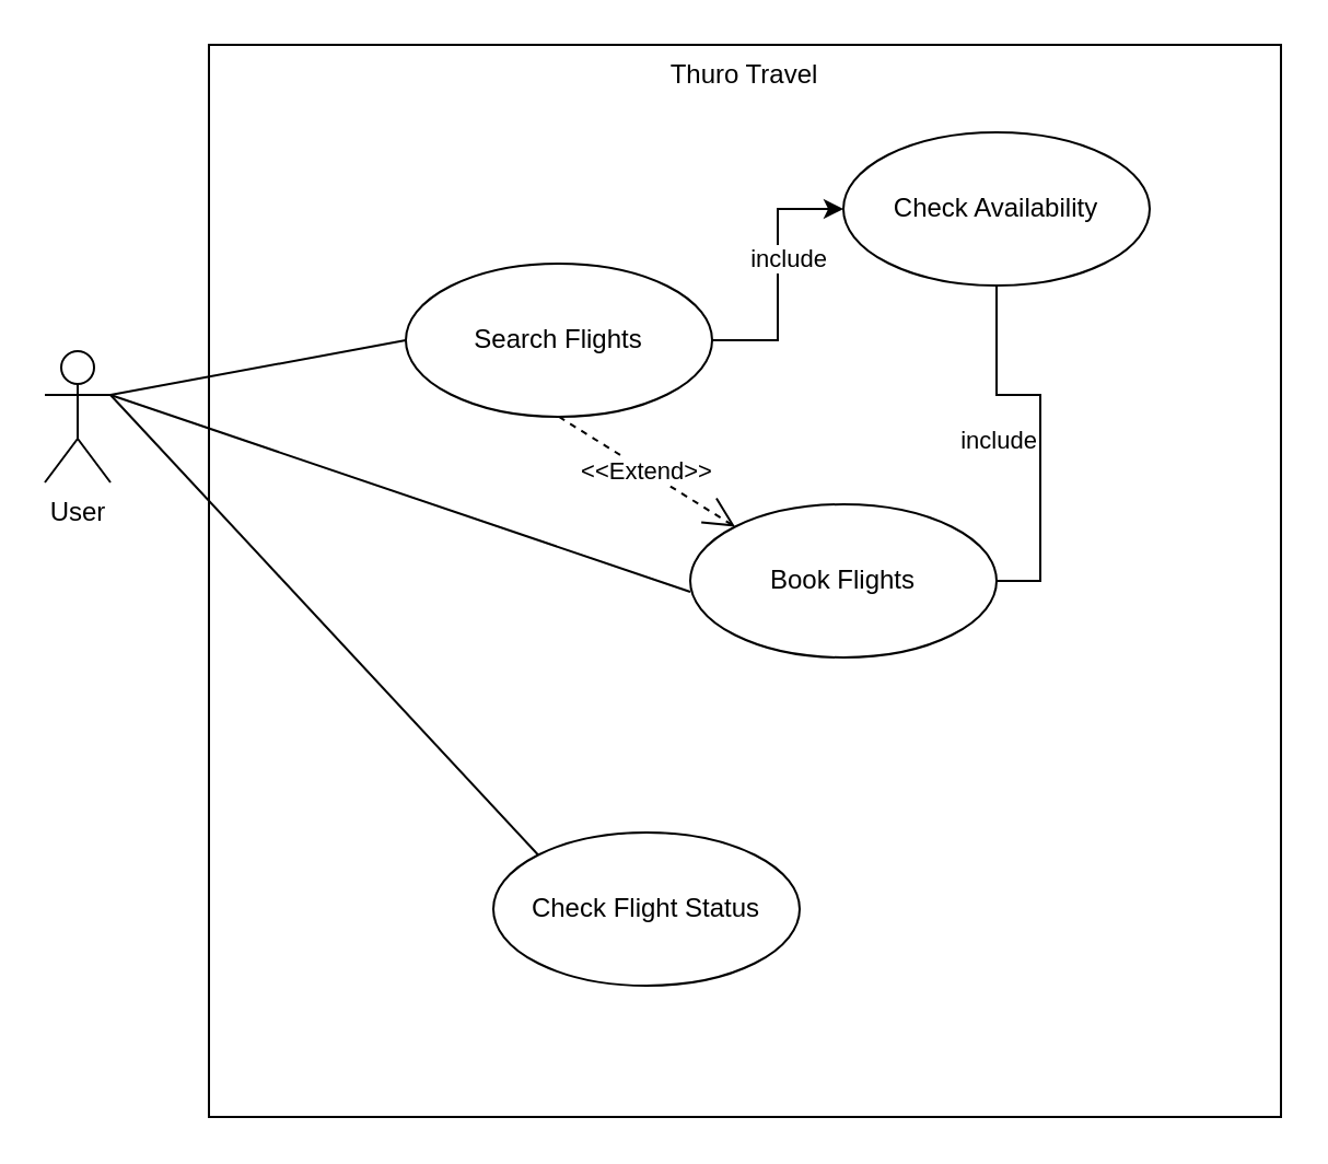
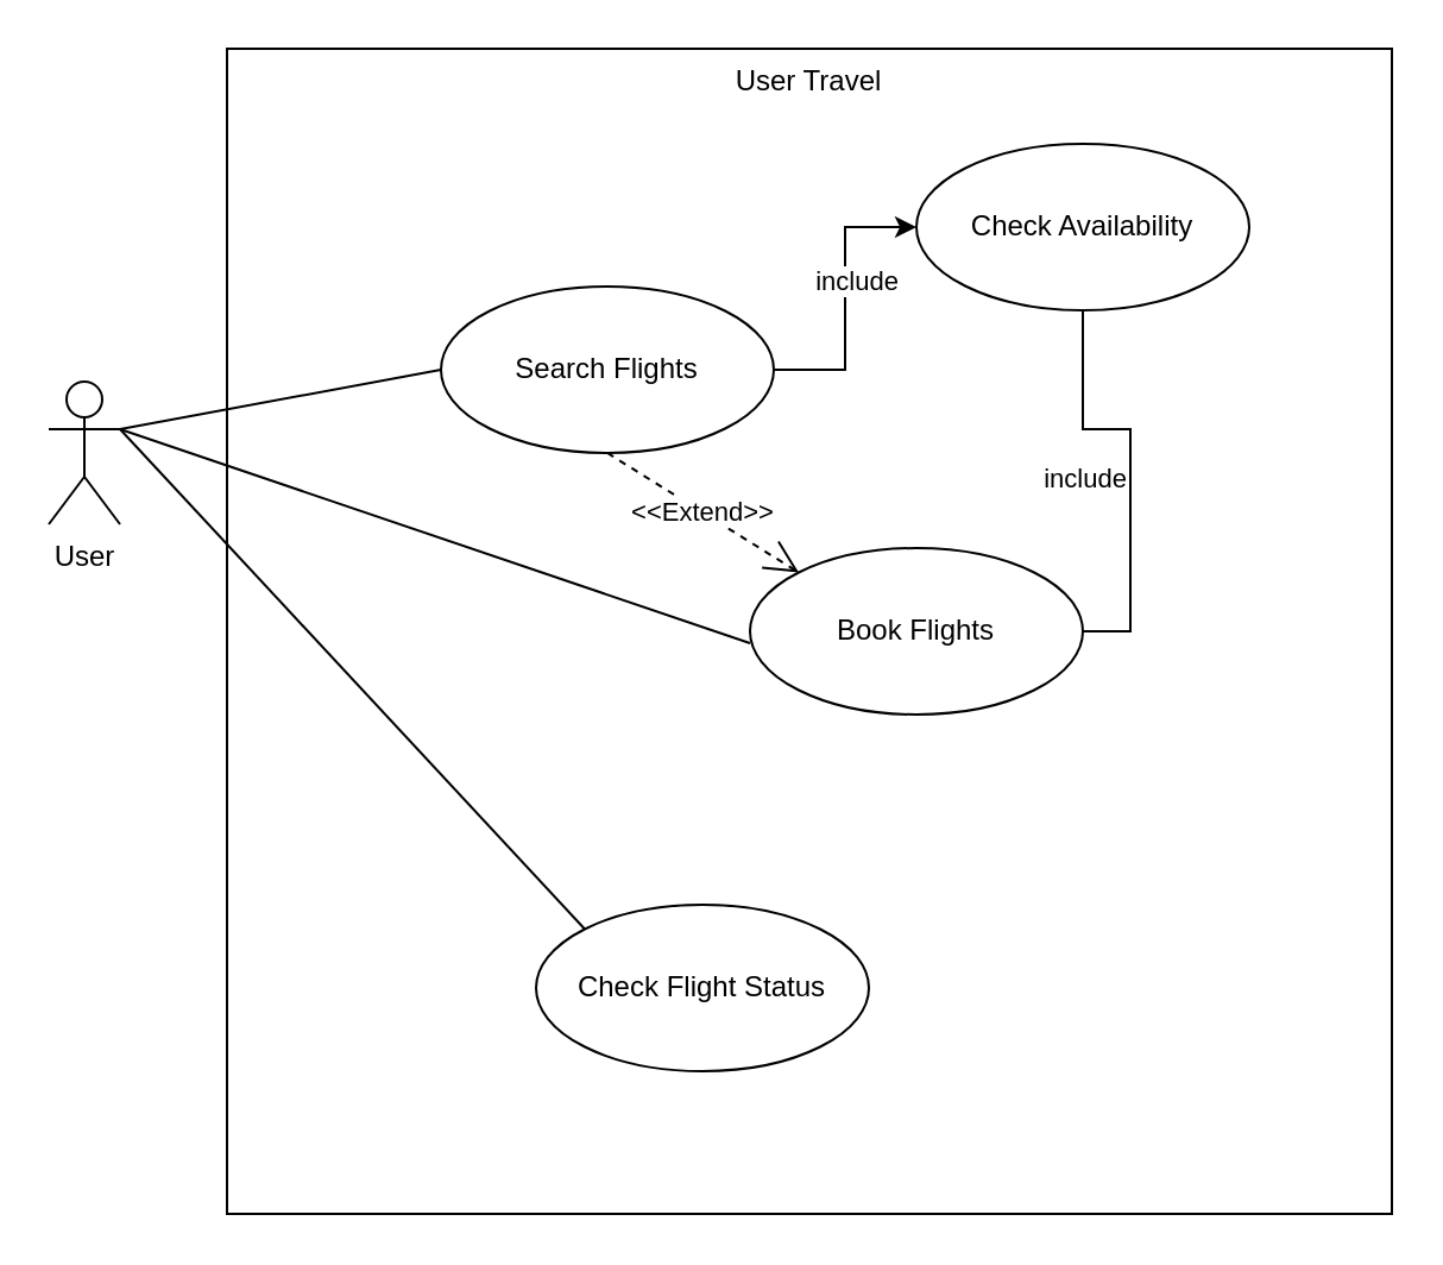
- <mxCell id="3" value="Thuro Travel" style="whiteSpace=wrap;html=1;aspect=fixed;fillColor=none;verticalAlign=top;" vertex="1" parent="1"><mxGeometry x="95" y="20" width="490" height="490" as="geometry" /></mxCell>
+ <mxCell id="3" value="User Travel" style="whiteSpace=wrap;html=1;aspect=fixed;fillColor=none;verticalAlign=top;" vertex="1" parent="1"><mxGeometry x="95" y="20" width="490" height="490" as="geometry" /></mxCell>
